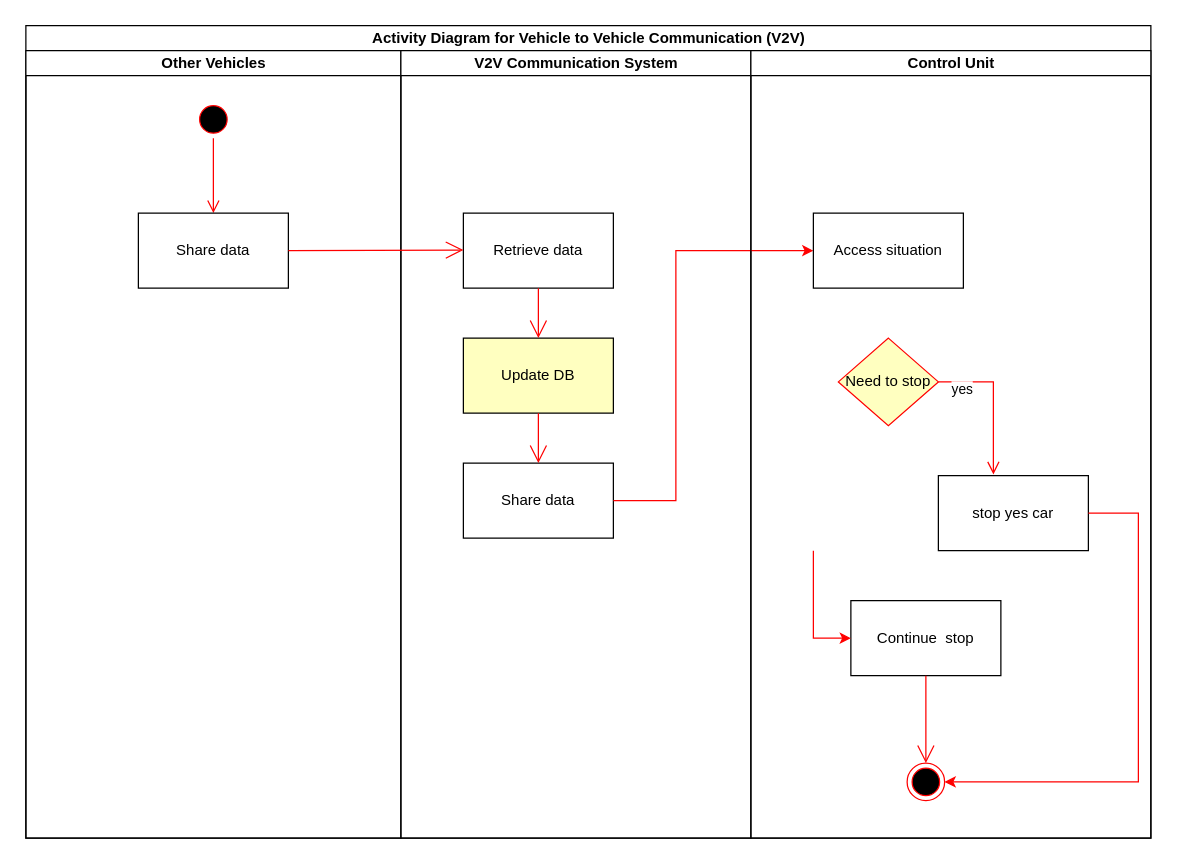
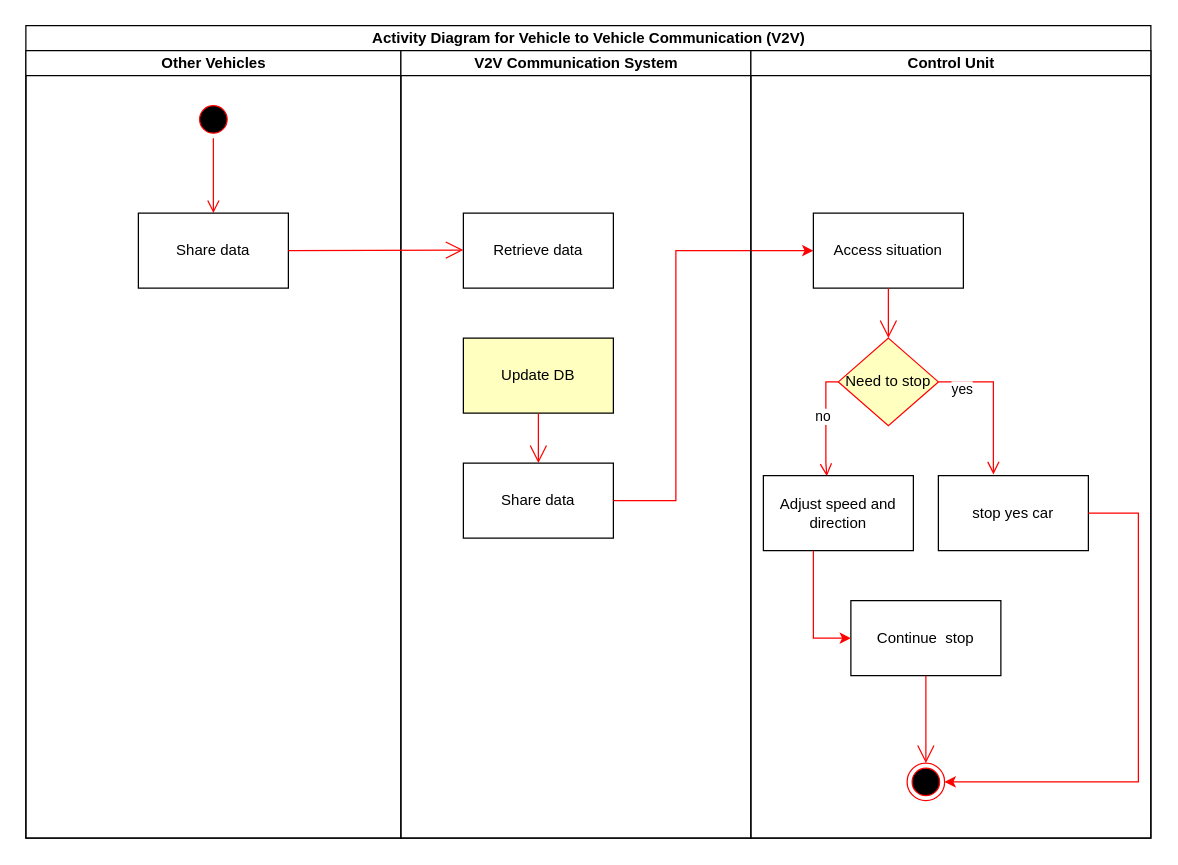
- <mxCell id="12" value="" style="endArrow=open;endFill=1;endSize=12;html=1;rounded=0;strokeColor=#FF0000;entryX=0.5;entryY=0;entryDx=0;entryDy=0;exitX=0.5;exitY=1;exitDx=0;exitDy=0;" edge="1" parent="7" source="10" target="9"><mxGeometry width="160" relative="1" as="geometry"><mxPoint x="150" y="200" as="sourcePoint" /><mxPoint x="210" y="200" as="targetPoint" /></mxGeometry></mxCell>
+ <mxCell id="24" value="" style="endArrow=open;endFill=1;endSize=12;html=1;rounded=0;strokeColor=#FF0000;exitX=0.5;exitY=1;exitDx=0;exitDy=0;entryX=0.5;entryY=0;entryDx=0;entryDy=0;" edge="1" parent="15" source="16" target="17"><mxGeometry width="160" relative="1" as="geometry"><mxPoint x="160" y="210" as="sourcePoint" /><mxPoint x="320" y="210" as="targetPoint" /></mxGeometry></mxCell>
+ <mxCell id="19" value="no" style="edgeStyle=orthogonalEdgeStyle;html=1;align=left;verticalAlign=top;endArrow=open;endSize=8;strokeColor=#ff0000;rounded=0;exitX=0;exitY=0.5;exitDx=0;exitDy=0;entryX=0.423;entryY=0.009;entryDx=0;entryDy=0;entryPerimeter=0;" edge="1" source="17" parent="15" target="20"><mxGeometry x="-0.421" y="-10" relative="1" as="geometry"><mxPoint x="60" y="330" as="targetPoint" /><Array as="points"><mxPoint x="60" y="265" /><mxPoint x="60" y="330" /><mxPoint x="61" y="330" /></Array><mxPoint as="offset" /></mxGeometry></mxCell>
+ <mxCell id="20" value="Adjust speed and direction" style="rounded=0;whiteSpace=wrap;html=1;" vertex="1" parent="15"><mxGeometry x="10" y="340" width="120" height="60" as="geometry" /></mxCell>
